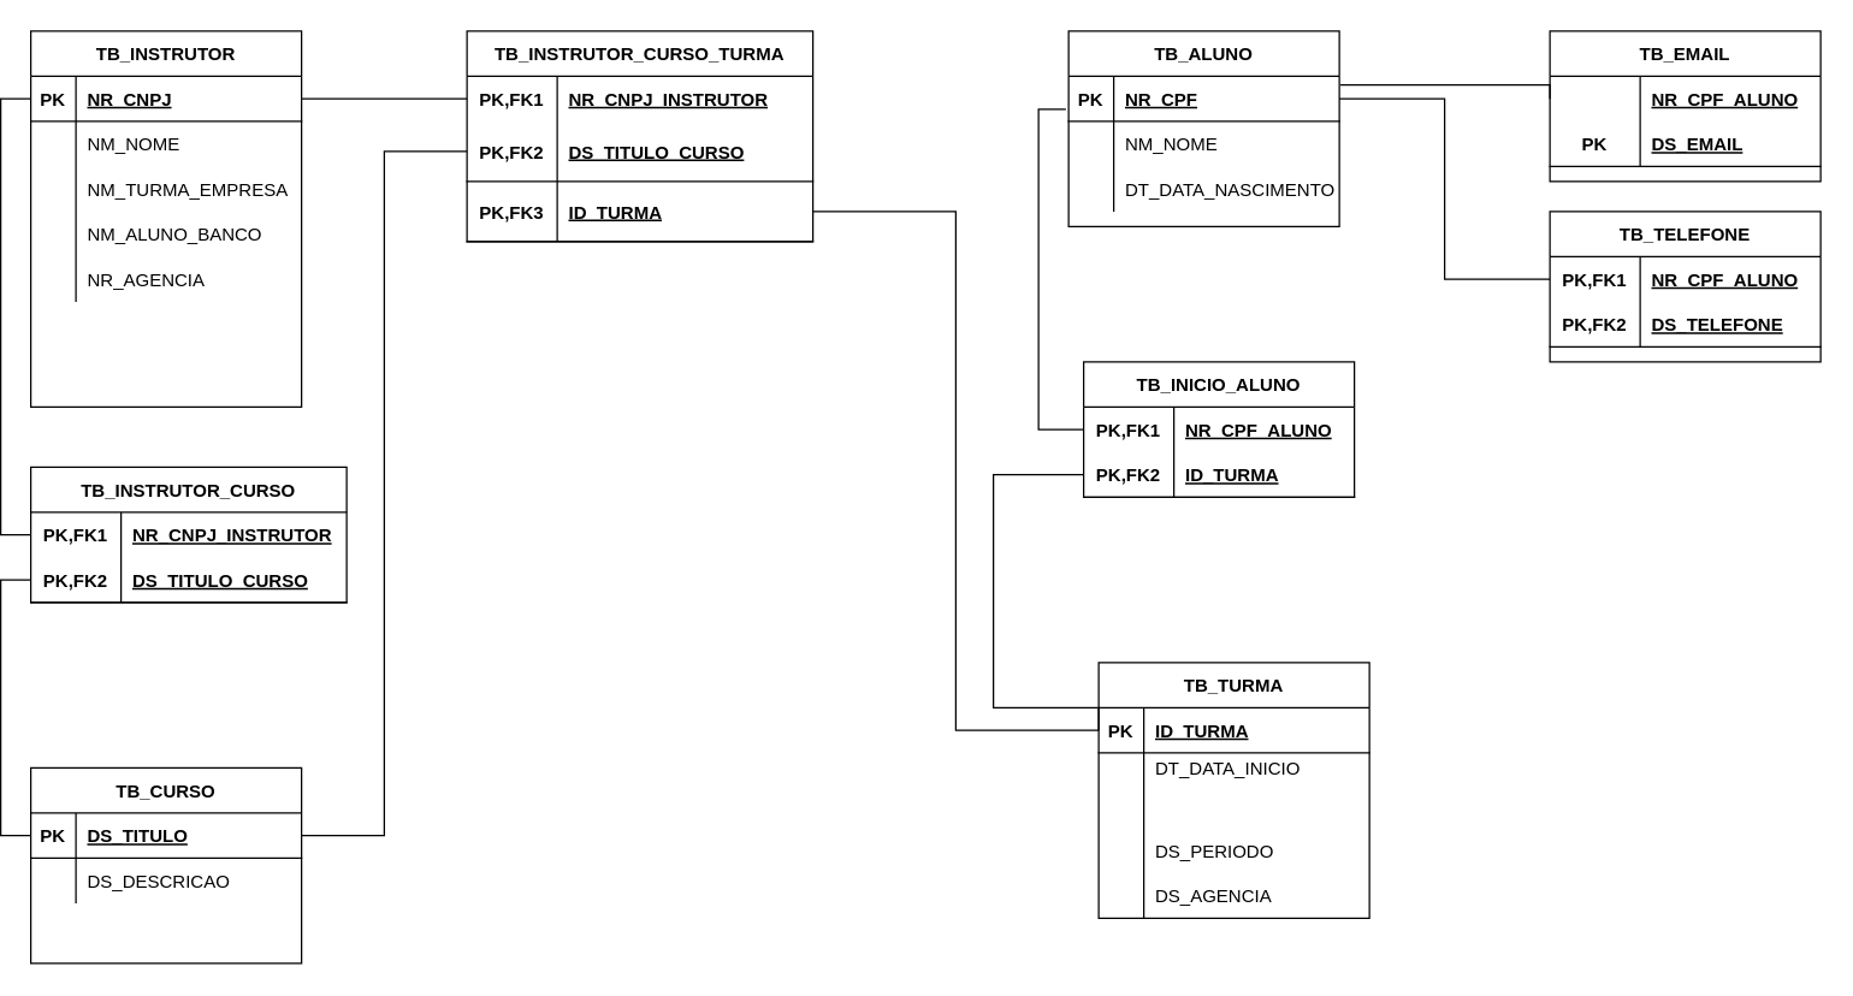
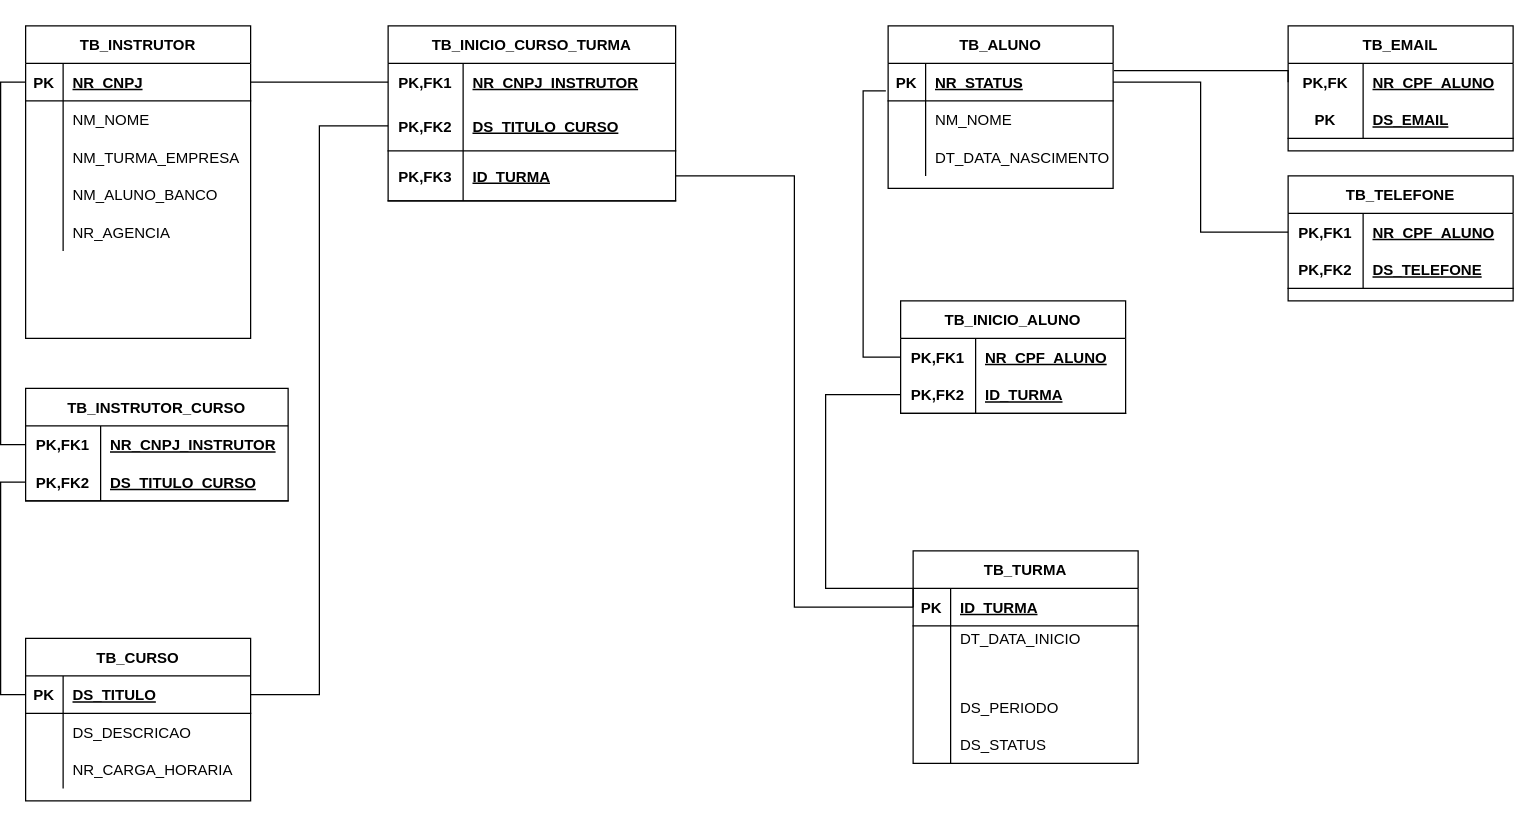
- <mxCell id="88" value="TB_INSTRUTOR_CURSO_TURMA" style="shape=table;startSize=30;container=1;collapsible=1;childLayout=tableLayout;fixedRows=1;rowLines=0;fontStyle=1;align=center;resizeLast=1;" vertex="1" parent="1"><mxGeometry x="310" y="20" width="230" height="140" as="geometry" /></mxCell>
+ <mxCell id="88" value="TB_INICIO_CURSO_TURMA" style="shape=table;startSize=30;container=1;collapsible=1;childLayout=tableLayout;fixedRows=1;rowLines=0;fontStyle=1;align=center;resizeLast=1;" vertex="1" parent="1"><mxGeometry x="310" y="20" width="230" height="140" as="geometry" /></mxCell>
+ <mxCell id="59" value="PK,FK" style="shape=partialRectangle;connectable=0;fillColor=none;top=0;left=0;bottom=0;right=0;fontStyle=1;overflow=hidden;" vertex="1" parent="58"><mxGeometry width="60" height="30" as="geometry" /></mxCell>
- <mxCell id="50" value="NR_CPF" style="shape=partialRectangle;connectable=0;fillColor=none;top=0;left=0;bottom=0;right=0;align=left;spacingLeft=6;fontStyle=5;overflow=hidden;" vertex="1" parent="48"><mxGeometry x="30" width="150" height="30" as="geometry" /></mxCell>
+ <mxCell id="50" value="NR_STATUS" style="shape=partialRectangle;connectable=0;fillColor=none;top=0;left=0;bottom=0;right=0;align=left;spacingLeft=6;fontStyle=5;overflow=hidden;" vertex="1" parent="48"><mxGeometry x="30" width="150" height="30" as="geometry" /></mxCell>
- <mxCell id="26" value="DS_AGENCIA" style="shape=partialRectangle;connectable=0;fillColor=none;top=0;left=0;bottom=0;right=0;align=left;spacingLeft=6;overflow=hidden;" vertex="1" parent="24"><mxGeometry x="30" width="150" height="30" as="geometry" /></mxCell>
+ <mxCell id="26" value="DS_STATUS" style="shape=partialRectangle;connectable=0;fillColor=none;top=0;left=0;bottom=0;right=0;align=left;spacingLeft=6;overflow=hidden;" vertex="1" parent="24"><mxGeometry x="30" width="150" height="30" as="geometry" /></mxCell>
+ <mxCell id="11" value="NR_CARGA_HORARIA" style="shape=partialRectangle;connectable=0;fillColor=none;top=0;left=0;bottom=0;right=0;align=left;spacingLeft=6;overflow=hidden;" vertex="1" parent="9"><mxGeometry x="30" width="150" height="30" as="geometry" /></mxCell>
